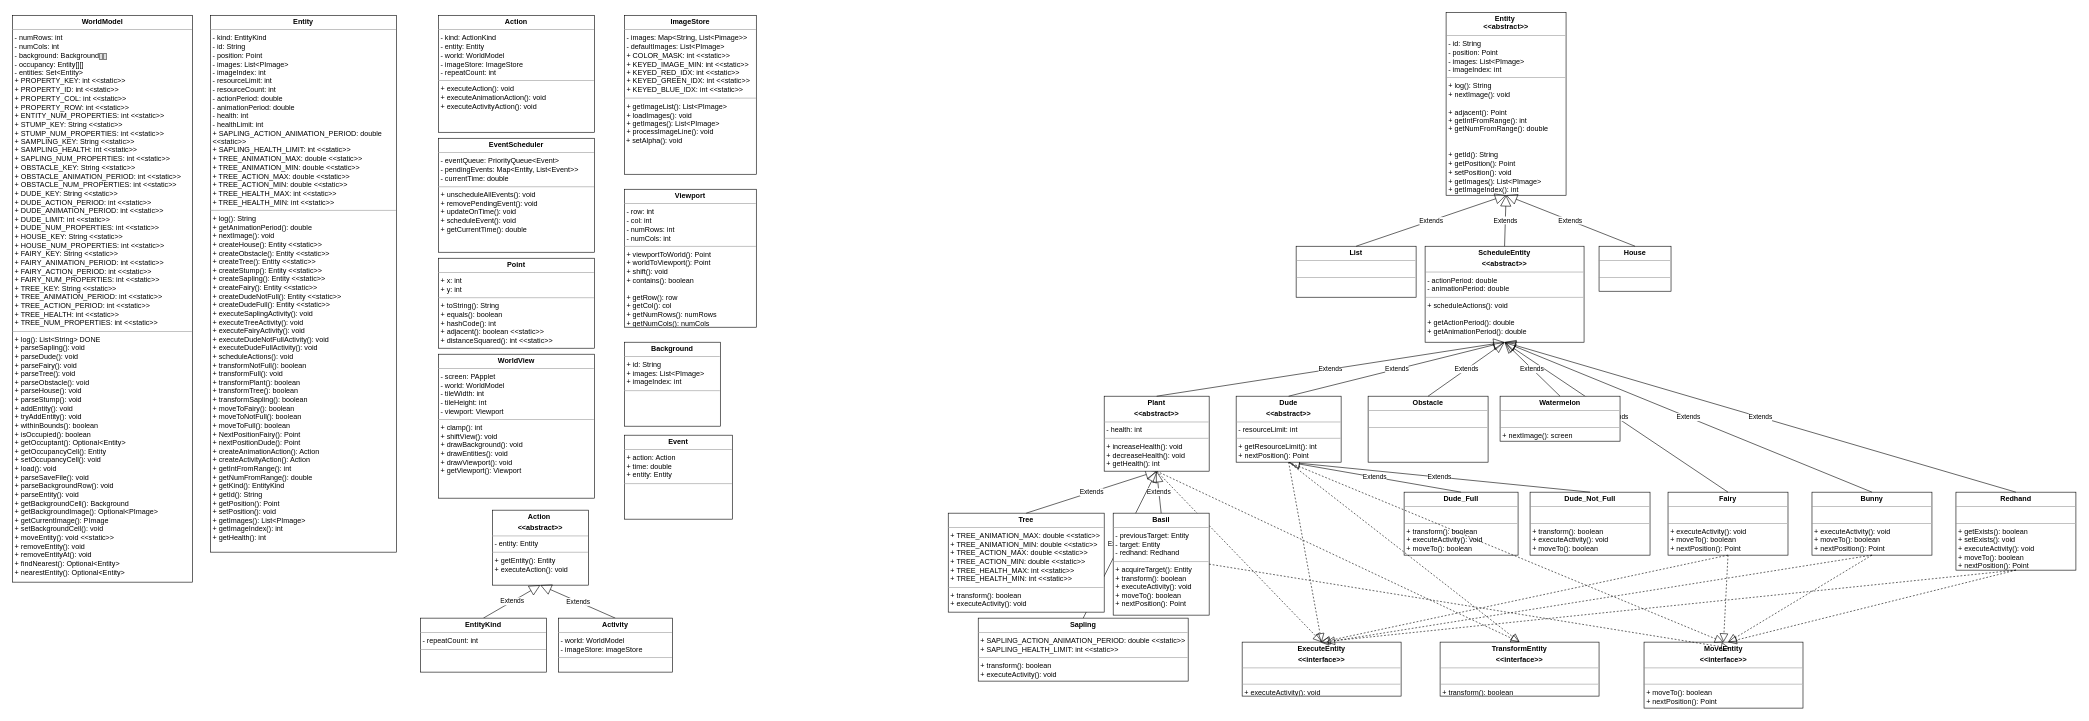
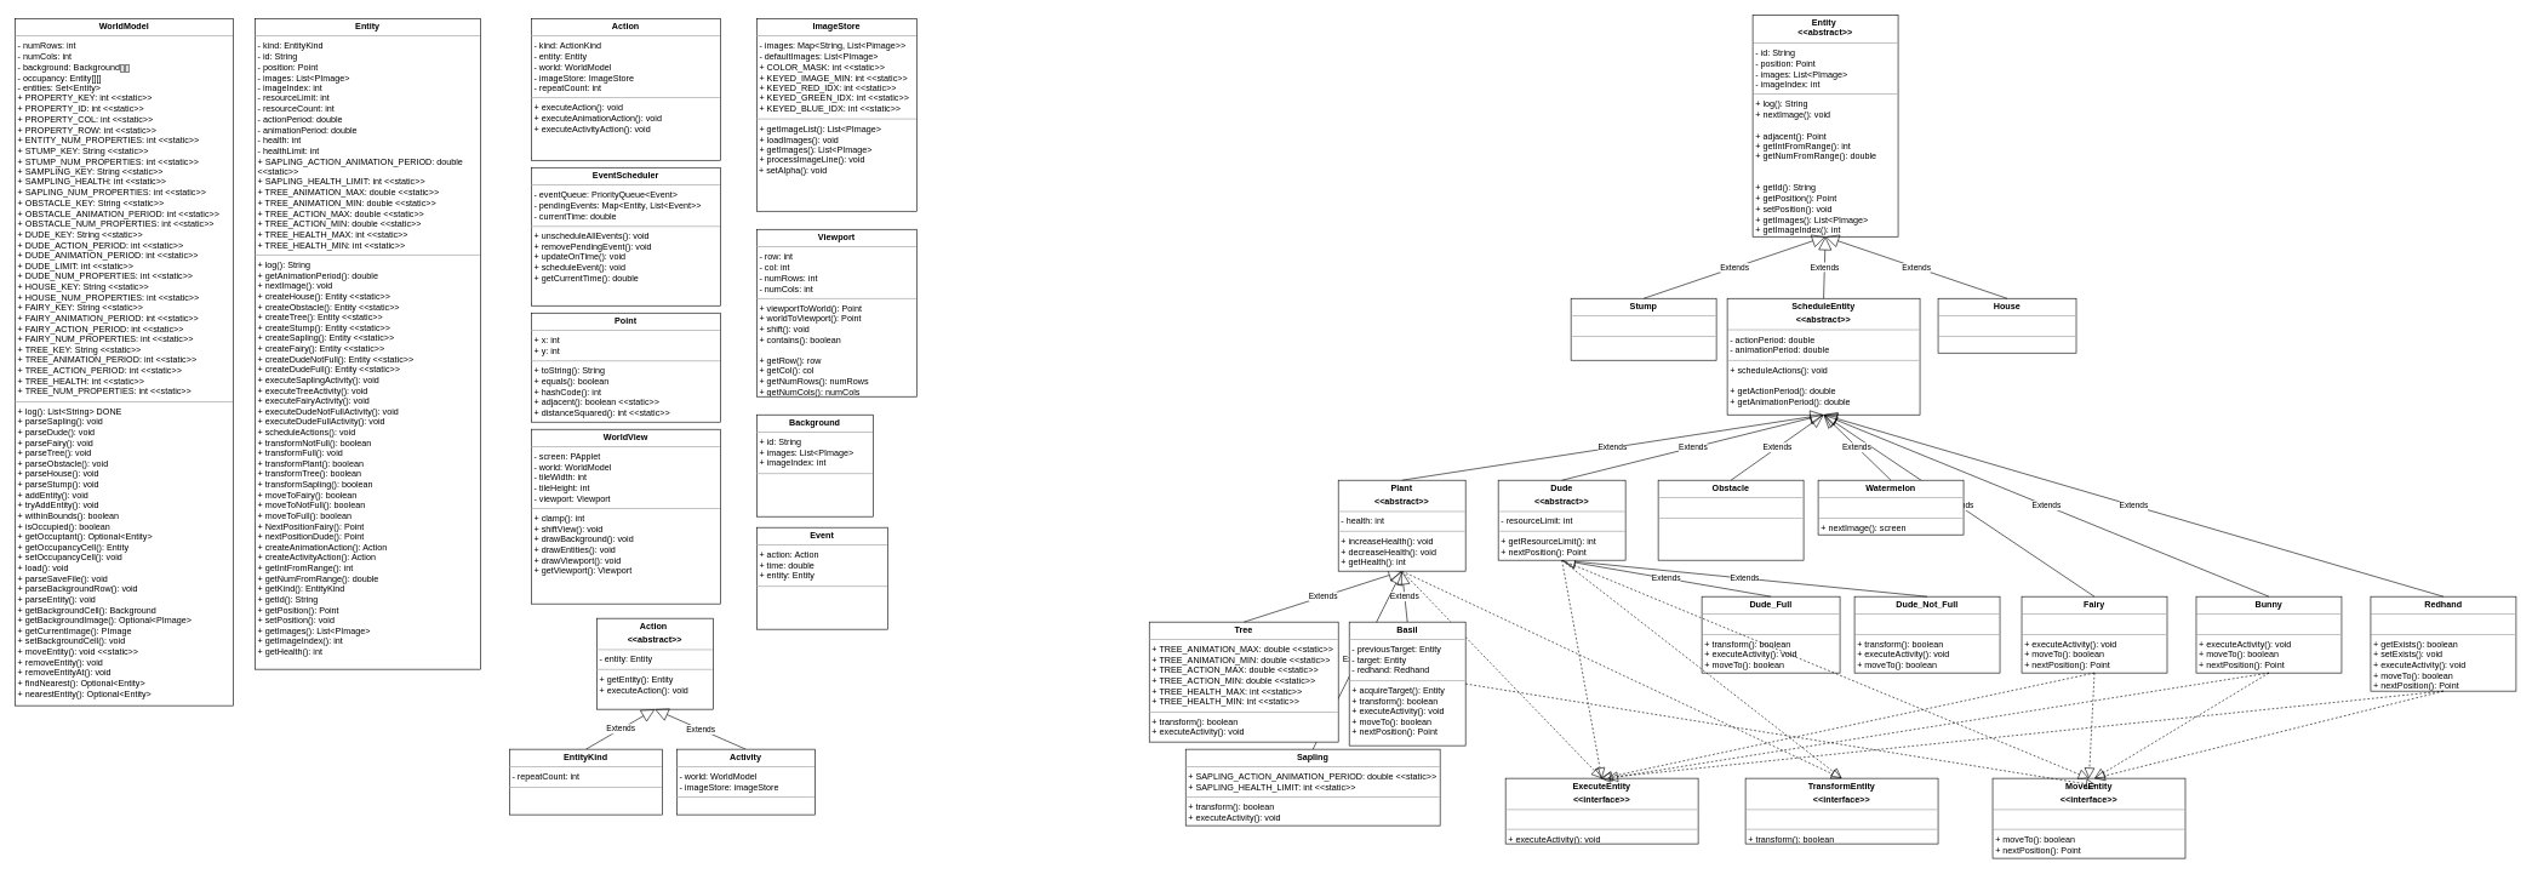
- <mxCell id="35" value="&lt;p style=&quot;margin:0px;margin-top:4px;text-align:center;&quot;&gt;&lt;b&gt;List&lt;/b&gt;&lt;/p&gt;&lt;hr size=&quot;1&quot;&gt;&lt;p style=&quot;margin:0px;margin-left:4px;&quot;&gt;&lt;br&gt;&lt;/p&gt;&lt;hr size=&quot;1&quot;&gt;&lt;p style=&quot;margin:0px;margin-left:4px;&quot;&gt;&lt;br&gt;&lt;/p&gt;" style="verticalAlign=top;align=left;overflow=fill;fontSize=12;fontFamily=Helvetica;html=1;whiteSpace=wrap;" parent="1" vertex="1"><mxGeometry x="2160" y="410" width="200" height="85" as="geometry" /></mxCell>
+ <mxCell id="35" value="&lt;p style=&quot;margin:0px;margin-top:4px;text-align:center;&quot;&gt;&lt;b&gt;Stump&lt;/b&gt;&lt;/p&gt;&lt;hr size=&quot;1&quot;&gt;&lt;p style=&quot;margin:0px;margin-left:4px;&quot;&gt;&lt;br&gt;&lt;/p&gt;&lt;hr size=&quot;1&quot;&gt;&lt;p style=&quot;margin:0px;margin-left:4px;&quot;&gt;&lt;br&gt;&lt;/p&gt;" style="verticalAlign=top;align=left;overflow=fill;fontSize=12;fontFamily=Helvetica;html=1;whiteSpace=wrap;" parent="1" vertex="1"><mxGeometry x="2160" y="410" width="200" height="85" as="geometry" /></mxCell>
- <mxCell id="21" value="&lt;p style=&quot;margin:0px;margin-top:4px;text-align:center;&quot;&gt;&lt;b&gt;House&lt;/b&gt;&lt;/p&gt;&lt;hr size=&quot;1&quot;&gt;&lt;p style=&quot;margin:0px;margin-left:4px;&quot;&gt;&lt;br&gt;&lt;/p&gt;&lt;hr size=&quot;1&quot;&gt;&lt;p style=&quot;margin:0px;margin-left:4px;&quot;&gt;&lt;br&gt;&lt;/p&gt;" style="verticalAlign=top;align=left;overflow=fill;fontSize=12;fontFamily=Helvetica;html=1;whiteSpace=wrap;" parent="1" vertex="1"><mxGeometry x="2665" y="410" width="120" height="75" as="geometry" /></mxCell>
+ <mxCell id="21" value="&lt;p style=&quot;margin:0px;margin-top:4px;text-align:center;&quot;&gt;&lt;b&gt;House&lt;/b&gt;&lt;/p&gt;&lt;hr size=&quot;1&quot;&gt;&lt;p style=&quot;margin:0px;margin-left:4px;&quot;&gt;&lt;br&gt;&lt;/p&gt;&lt;hr size=&quot;1&quot;&gt;&lt;p style=&quot;margin:0px;margin-left:4px;&quot;&gt;&lt;br&gt;&lt;/p&gt;" style="verticalAlign=top;align=left;overflow=fill;fontSize=12;fontFamily=Helvetica;html=1;whiteSpace=wrap;" parent="1" vertex="1"><mxGeometry x="2665" y="410" width="190" height="75" as="geometry" /></mxCell>
